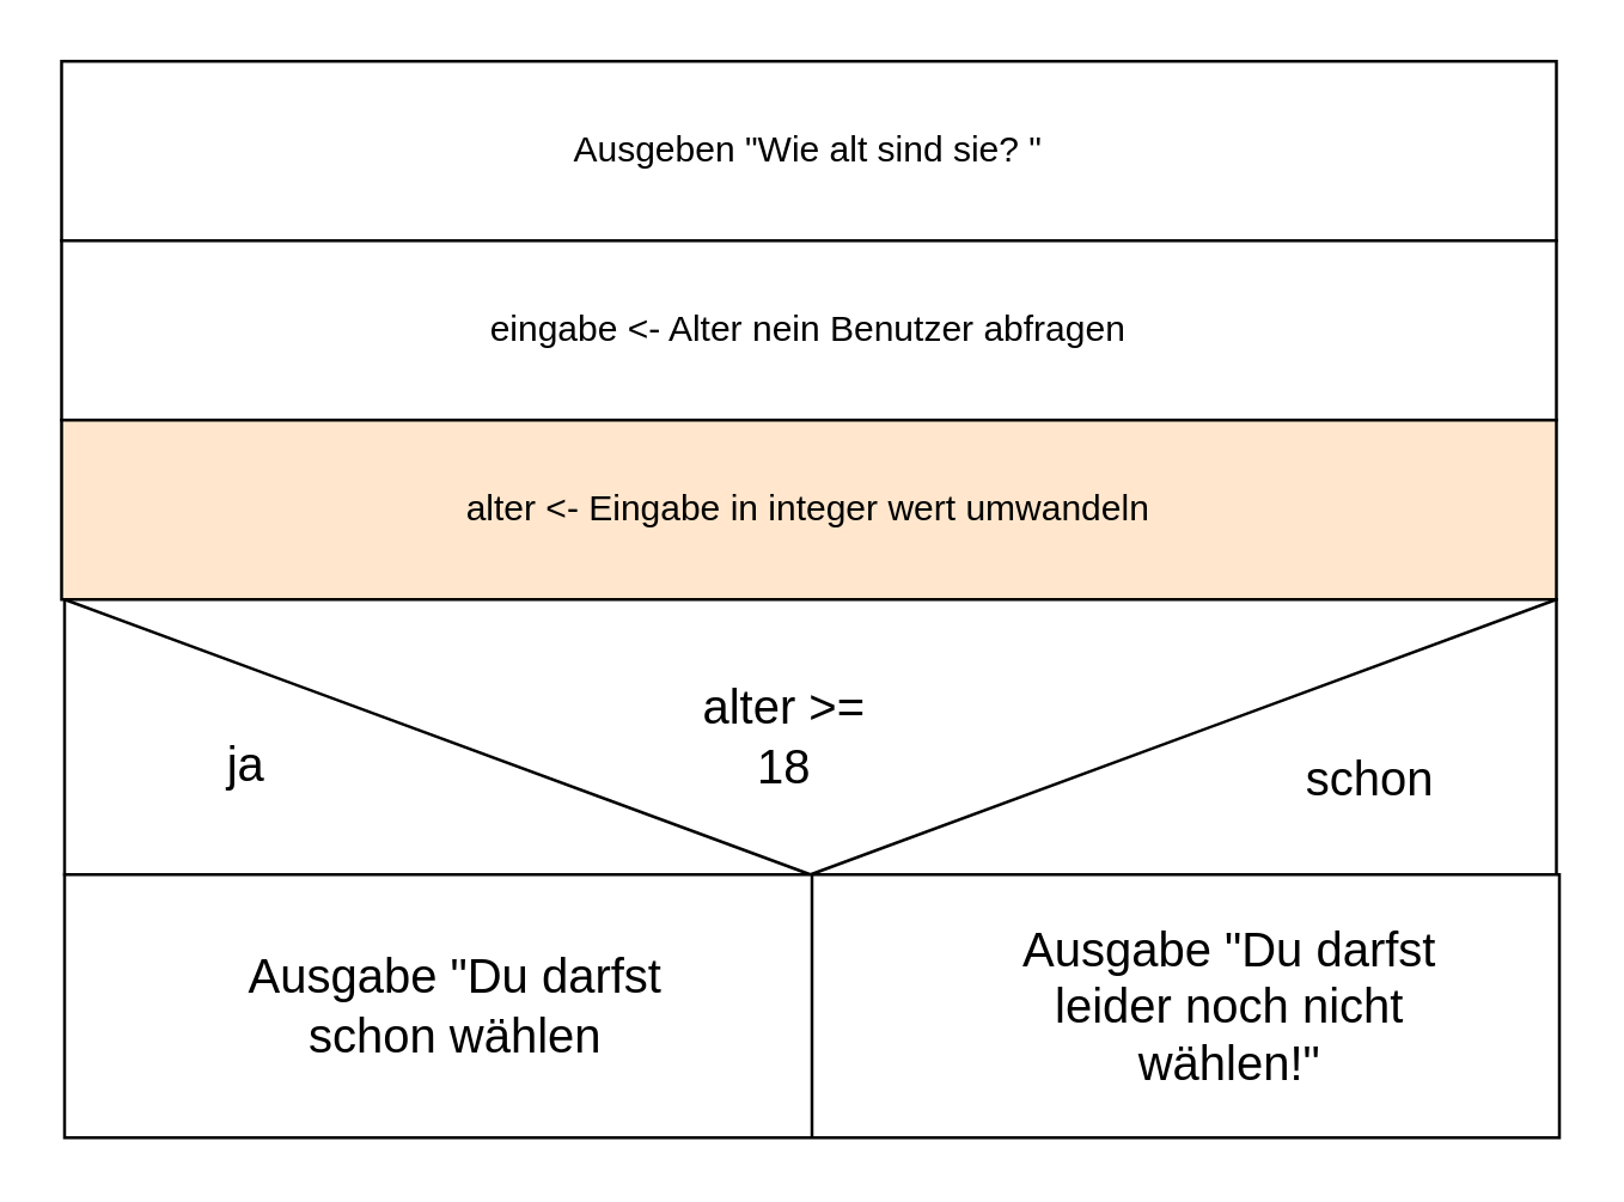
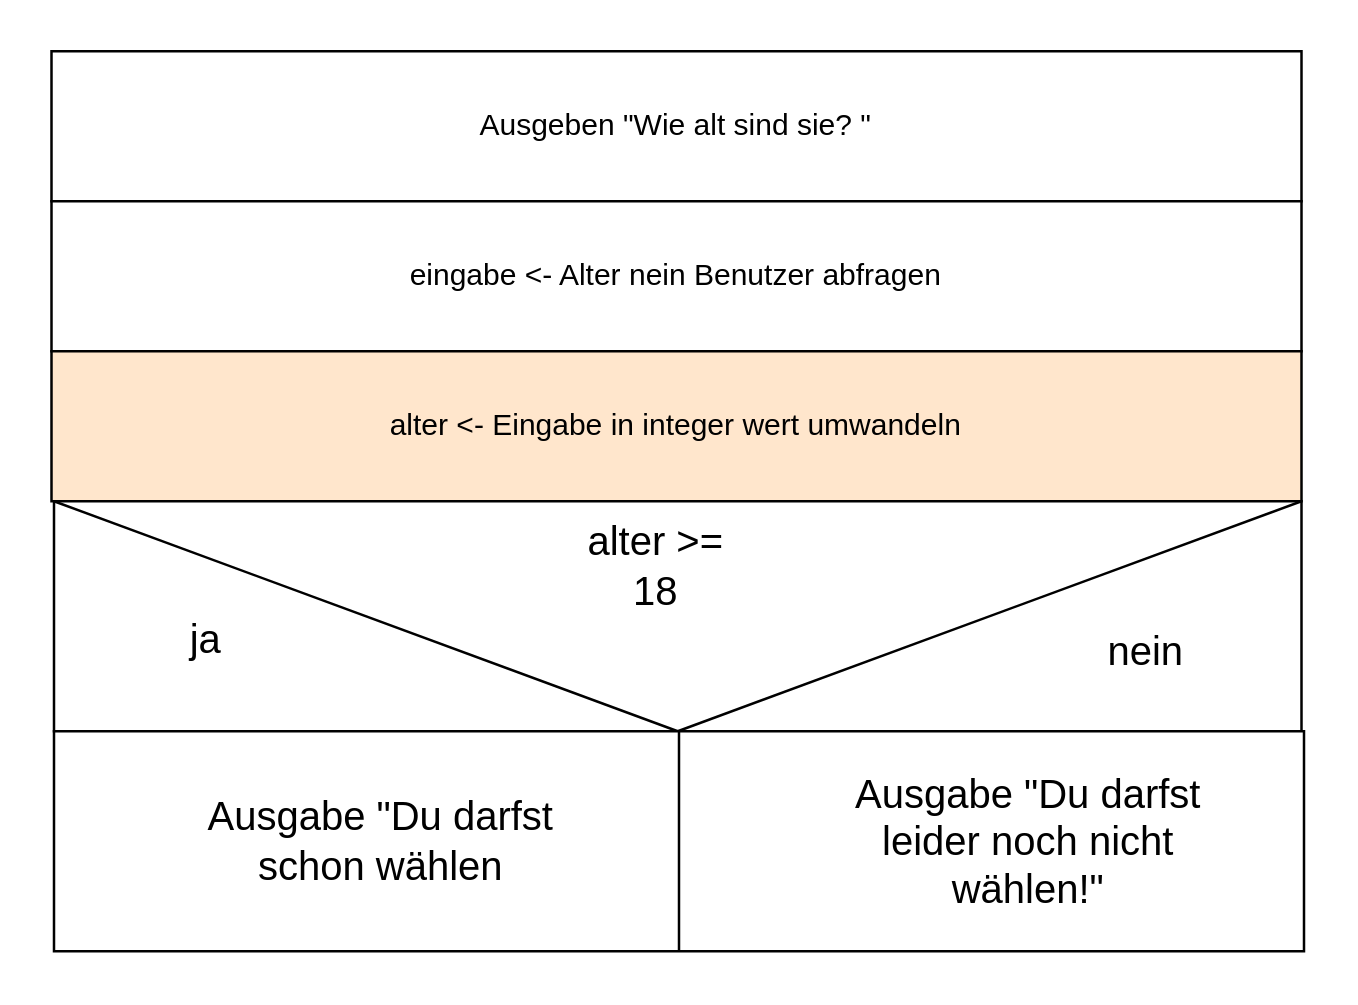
- <mxCell id="8" value="alter &amp;gt;= 18" style="text;html=1;align=center;verticalAlign=middle;whiteSpace=wrap;rounded=0;fontSize=16;" vertex="1" parent="1"><mxGeometry x="232" y="231" width="60" height="30" as="geometry" /></mxCell>
+ <mxCell id="8" value="alter &amp;gt;= 18" style="text;html=1;align=center;verticalAlign=middle;whiteSpace=wrap;rounded=0;fontSize=16;" vertex="1" parent="1"><mxGeometry x="232" y="211" width="60" height="30" as="geometry" /></mxCell>
- <mxCell id="10" value="schon" style="text;html=1;align=center;verticalAlign=middle;whiteSpace=wrap;rounded=0;fontSize=16;" vertex="1" parent="1"><mxGeometry x="428" y="245" width="60" height="30" as="geometry" /></mxCell>
+ <mxCell id="10" value="nein" style="text;html=1;align=center;verticalAlign=middle;whiteSpace=wrap;rounded=0;fontSize=16;" vertex="1" parent="1"><mxGeometry x="428" y="245" width="60" height="30" as="geometry" /></mxCell>
